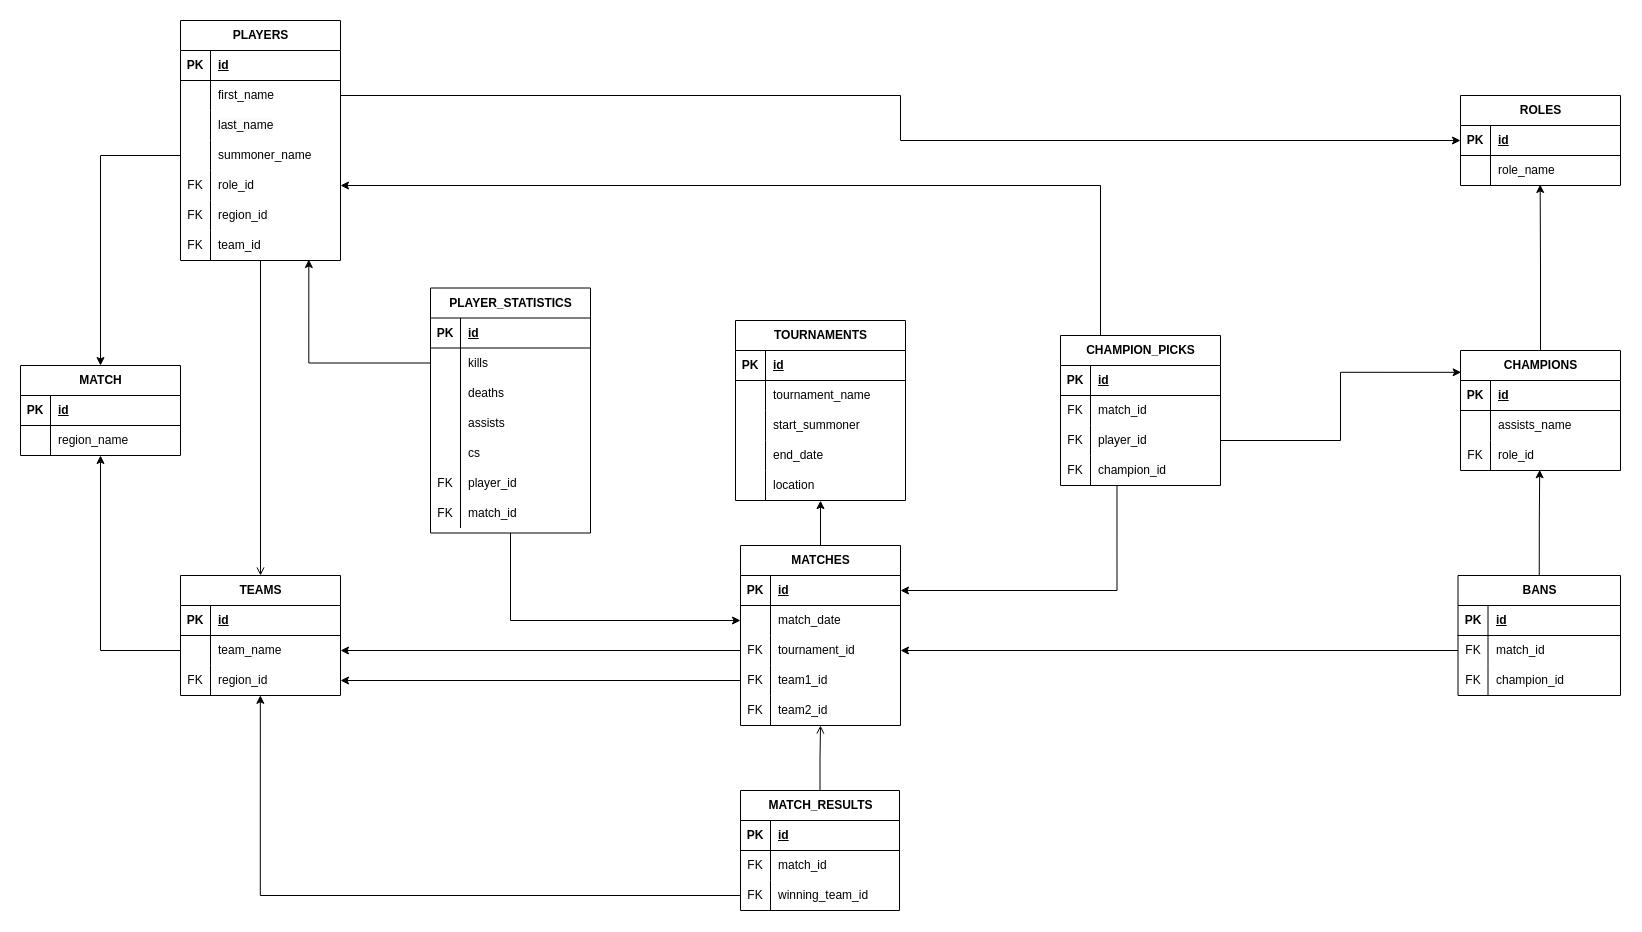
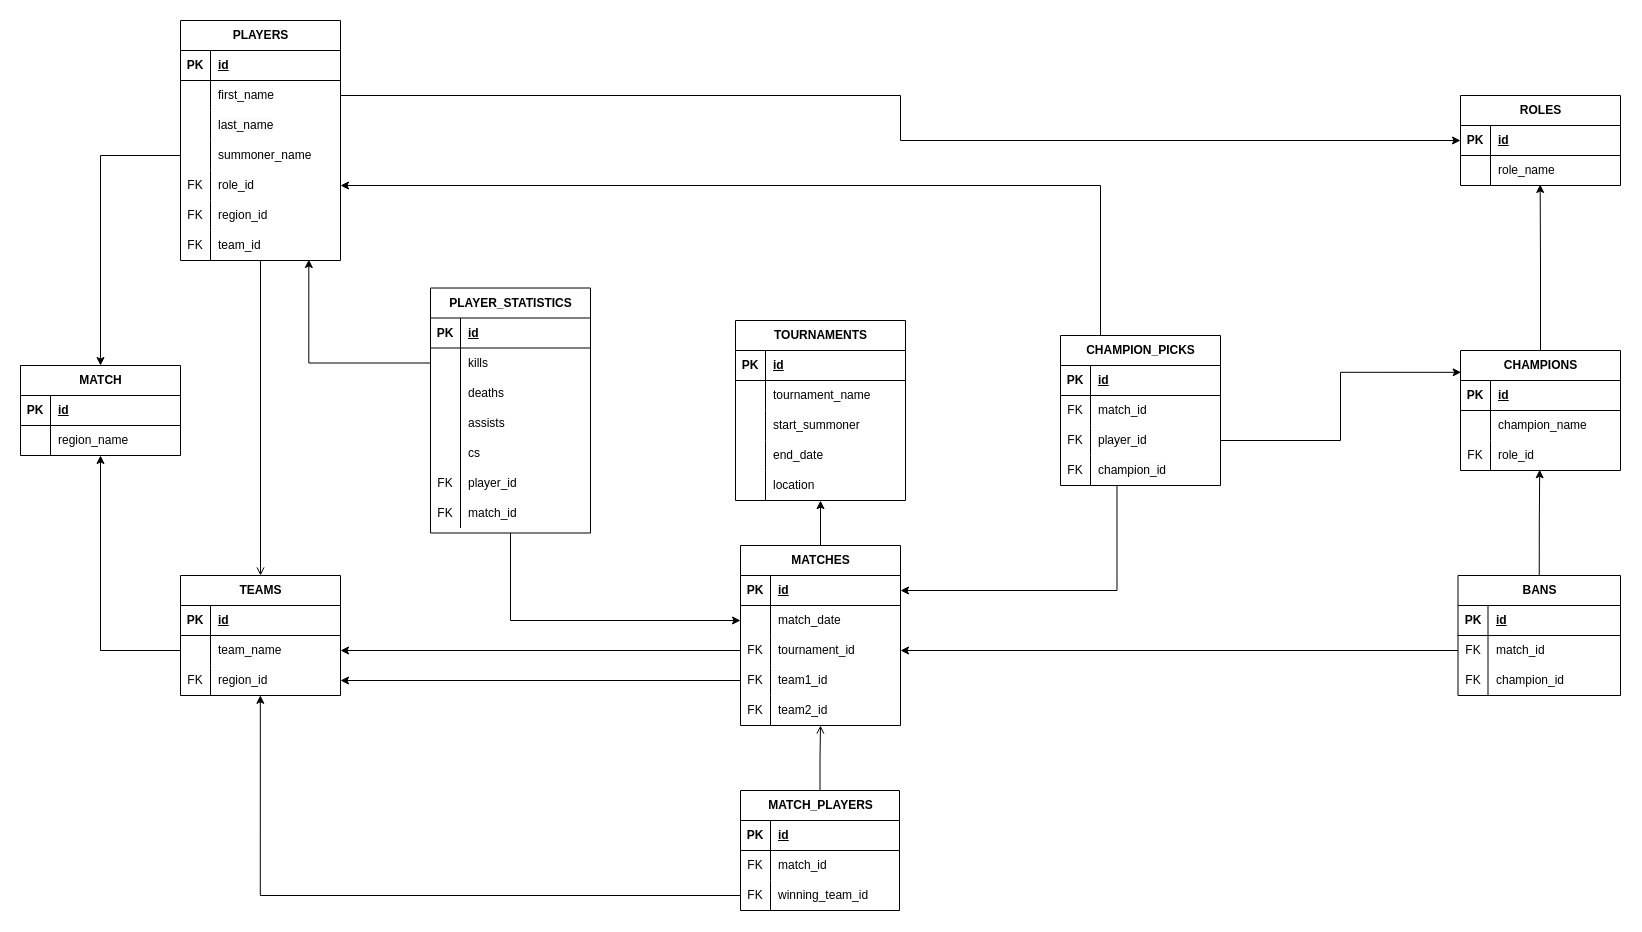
- <mxCell id="137" value="assists_name" style="shape=partialRectangle;connectable=0;fillColor=none;top=0;left=0;bottom=0;right=0;align=left;spacingLeft=6;overflow=hidden;whiteSpace=wrap;html=1;" parent="135" vertex="1"><mxGeometry x="30" width="130" height="30" as="geometry"><mxRectangle width="130" height="30" as="alternateBounds" /></mxGeometry></mxCell>
+ <mxCell id="137" value="champion_name" style="shape=partialRectangle;connectable=0;fillColor=none;top=0;left=0;bottom=0;right=0;align=left;spacingLeft=6;overflow=hidden;whiteSpace=wrap;html=1;" parent="135" vertex="1"><mxGeometry x="30" width="130" height="30" as="geometry"><mxRectangle width="130" height="30" as="alternateBounds" /></mxGeometry></mxCell>
- <mxCell id="83" value="MATCH_RESULTS" style="shape=table;startSize=30;container=1;collapsible=1;childLayout=tableLayout;fixedRows=1;rowLines=0;fontStyle=1;align=center;resizeLast=1;html=1;" parent="1" vertex="1"><mxGeometry x="740" y="790" width="159" height="120" as="geometry" /></mxCell>
+ <mxCell id="83" value="MATCH_PLAYERS" style="shape=table;startSize=30;container=1;collapsible=1;childLayout=tableLayout;fixedRows=1;rowLines=0;fontStyle=1;align=center;resizeLast=1;html=1;" parent="1" vertex="1"><mxGeometry x="740" y="790" width="159" height="120" as="geometry" /></mxCell>
